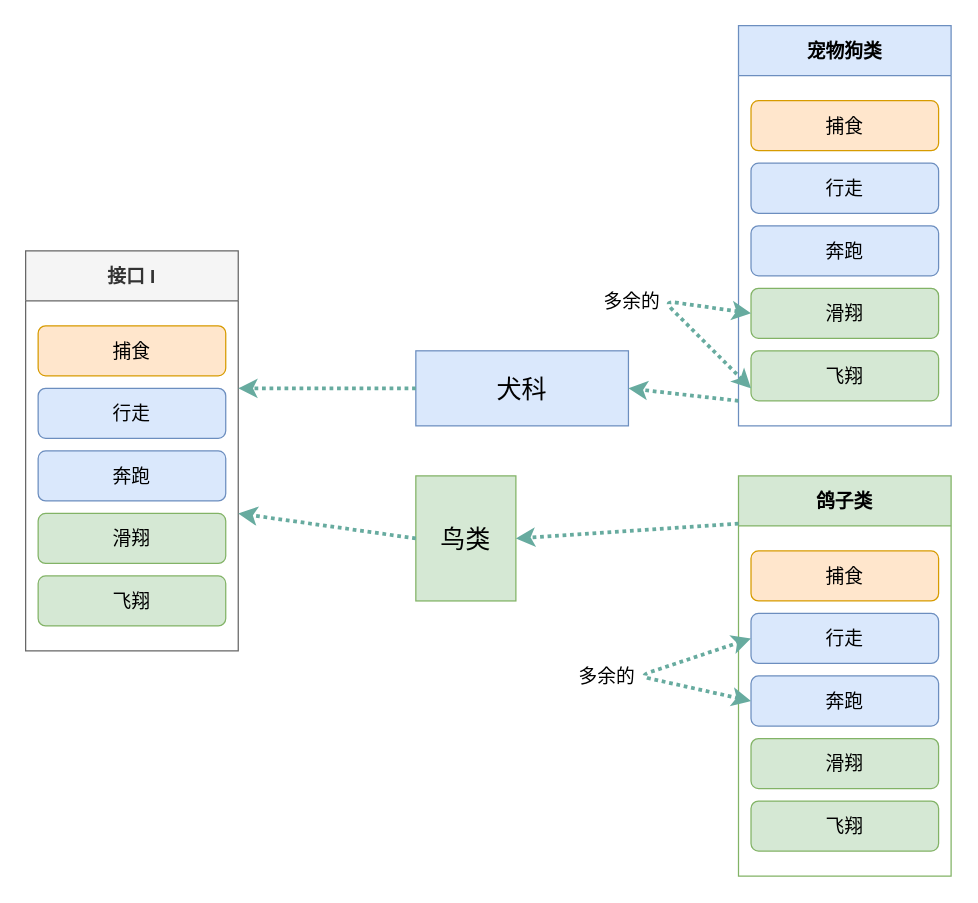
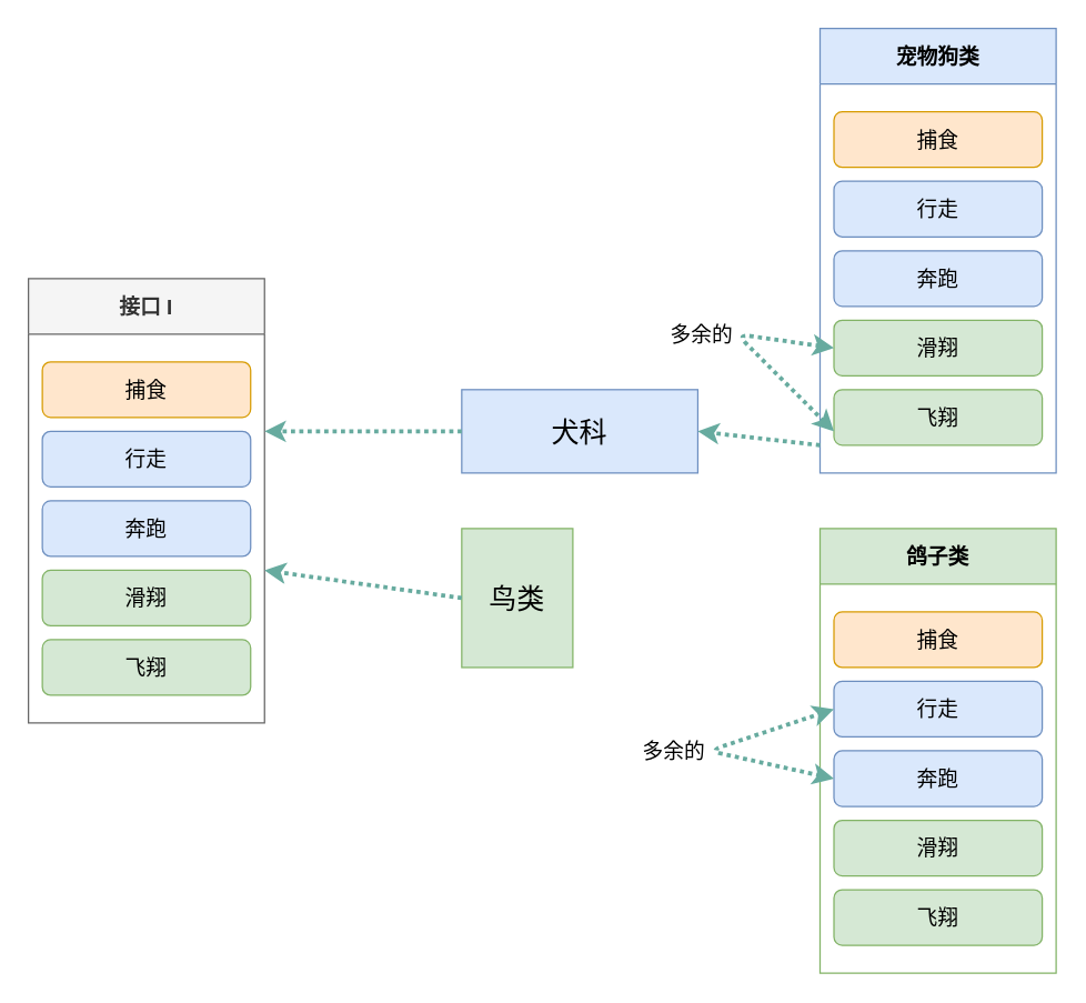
- <mxCell id="29" value="" style="endArrow=classic;html=1;dashed=1;dashPattern=1 1;fontSize=15;strokeColor=#67AB9F;strokeWidth=3;exitX=0;exitY=0.119;exitDx=0;exitDy=0;exitPerimeter=0;entryX=1;entryY=0.5;entryDx=0;entryDy=0;" edge="1" parent="1" source="17" target="9"><mxGeometry width="50" height="50" relative="1" as="geometry"><mxPoint x="410" y="370" as="sourcePoint" /><mxPoint x="460" y="320" as="targetPoint" /></mxGeometry></mxCell>
